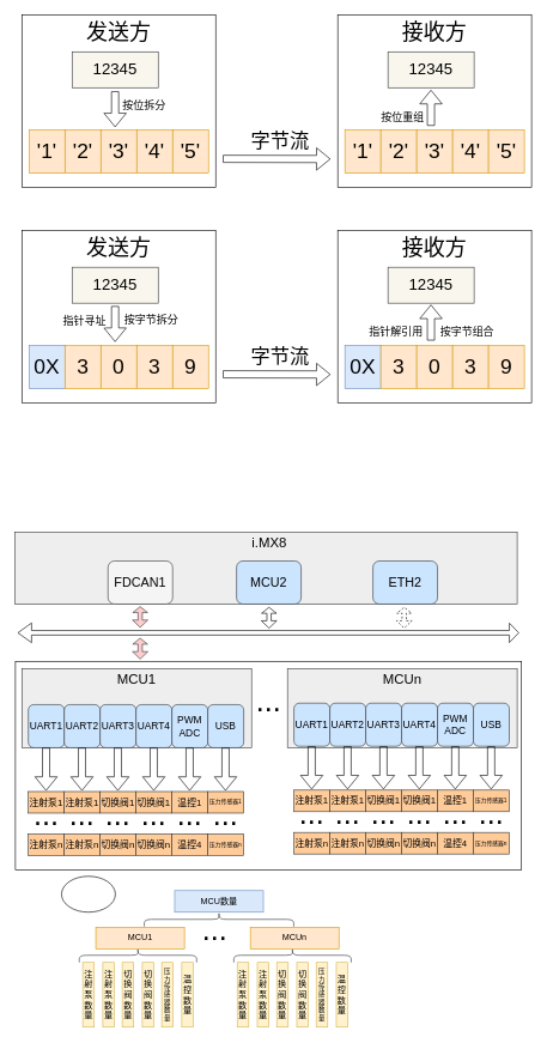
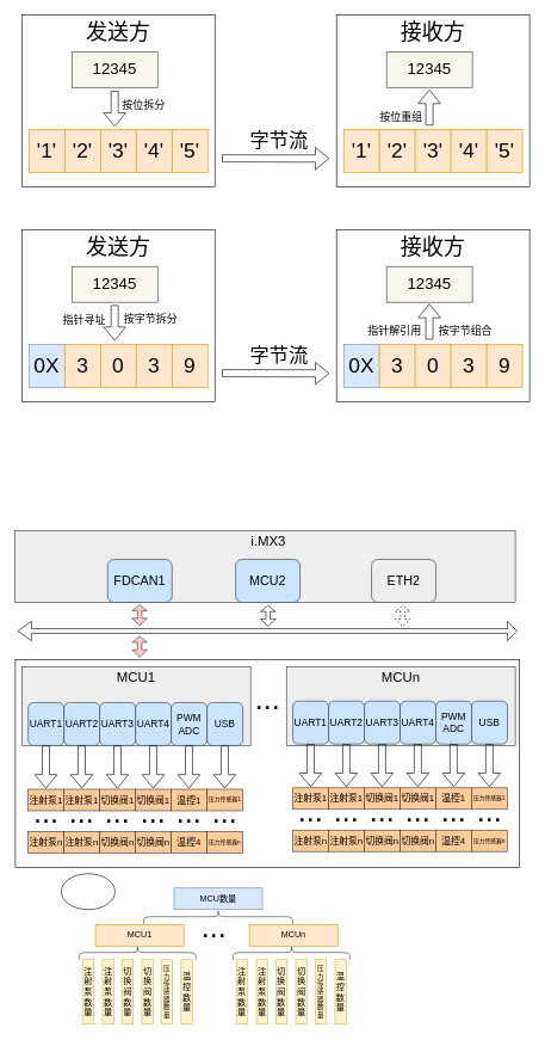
- <mxCell id="51" value="&lt;font style=&quot;font-size: 19px;&quot;&gt;i.MX8&lt;/font&gt;" style="text;strokeColor=none;align=center;fillColor=none;html=1;verticalAlign=middle;whiteSpace=wrap;rounded=0;" vertex="1" parent="1"><mxGeometry x="345" y="740" width="60" height="30" as="geometry" /></mxCell>
+ <mxCell id="51" value="&lt;font style=&quot;font-size: 19px;&quot;&gt;i.MX3&lt;/font&gt;" style="text;strokeColor=none;align=center;fillColor=none;html=1;verticalAlign=middle;whiteSpace=wrap;rounded=0;" vertex="1" parent="1"><mxGeometry x="345" y="740" width="60" height="30" as="geometry" /></mxCell>
- <mxCell id="50" value="FDCAN1" style="rounded=1;whiteSpace=wrap;html=1;fontSize=18;fillColor=#f5f5f5;strokeColor=#36393d;" vertex="1" parent="1"><mxGeometry x="150" y="780" width="90" height="60" as="geometry" /></mxCell>
+ <mxCell id="50" value="FDCAN1" style="rounded=1;whiteSpace=wrap;html=1;fontSize=18;fillColor=#cce5ff;strokeColor=#36393d;" vertex="1" parent="1"><mxGeometry x="150" y="780" width="90" height="60" as="geometry" /></mxCell>
- <mxCell id="119" value="ETH2" style="rounded=1;whiteSpace=wrap;html=1;fontSize=18;fillColor=#cce5ff;strokeColor=#36393d;" vertex="1" parent="1"><mxGeometry x="519" y="780" width="90" height="60" as="geometry" /></mxCell>
+ <mxCell id="119" value="ETH2" style="rounded=1;whiteSpace=wrap;html=1;fontSize=18;fillColor=#eeeeee;strokeColor=#36393d;" vertex="1" parent="1"><mxGeometry x="519" y="780" width="90" height="60" as="geometry" /></mxCell>
